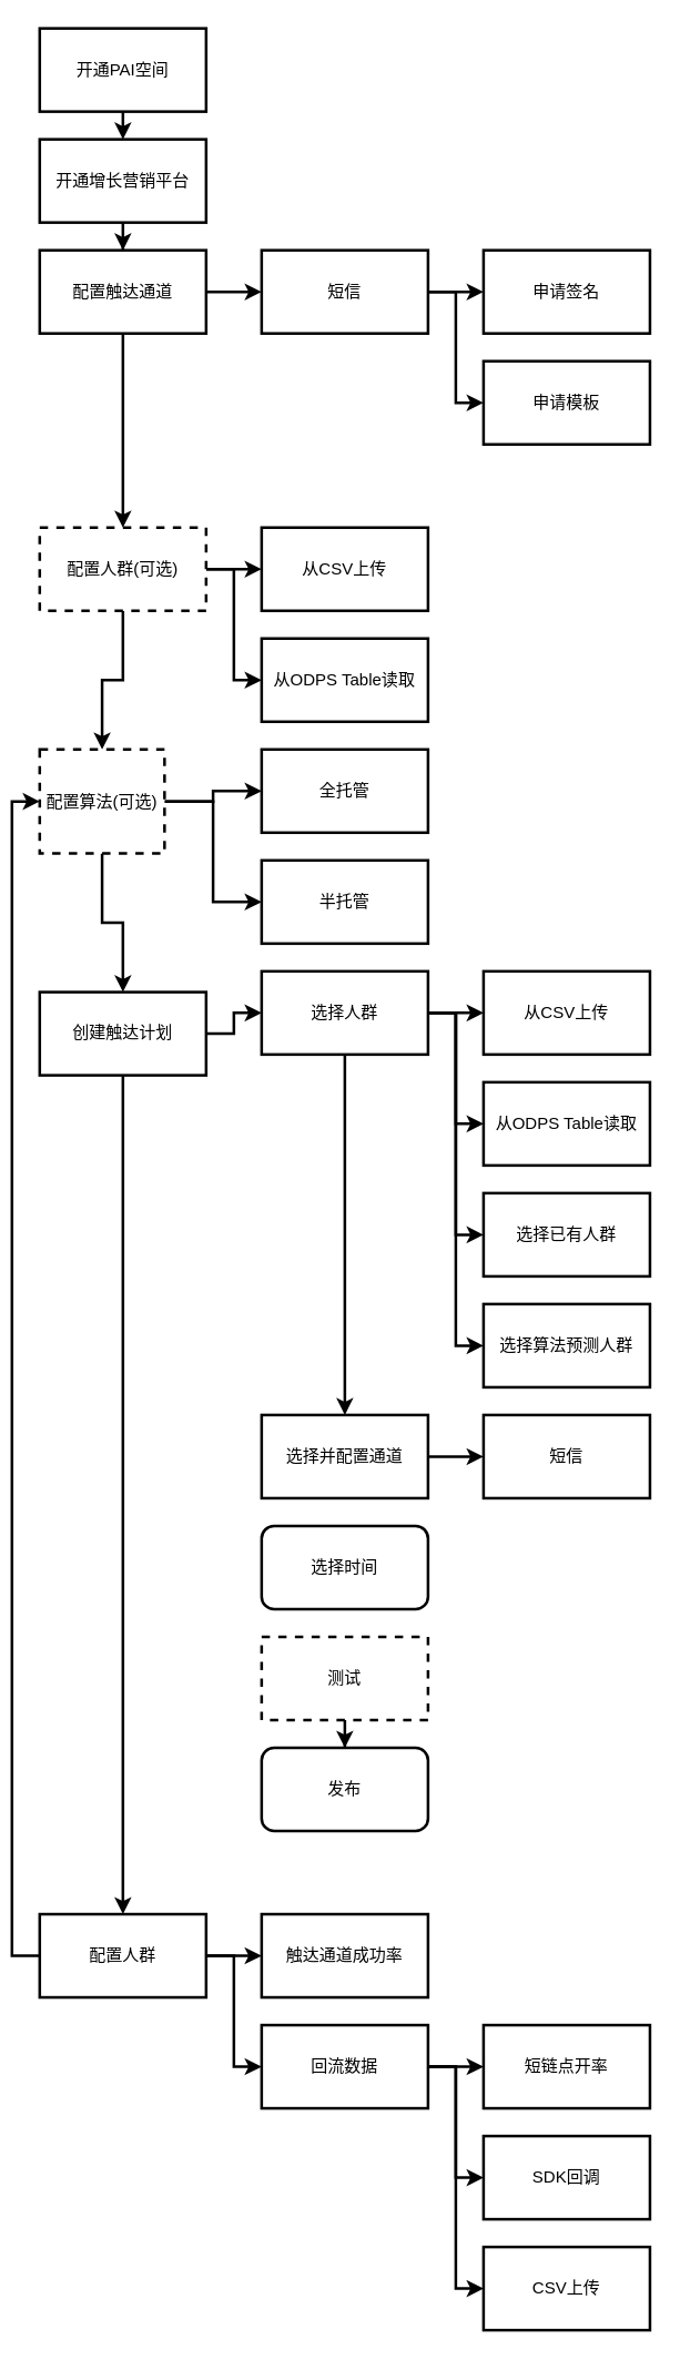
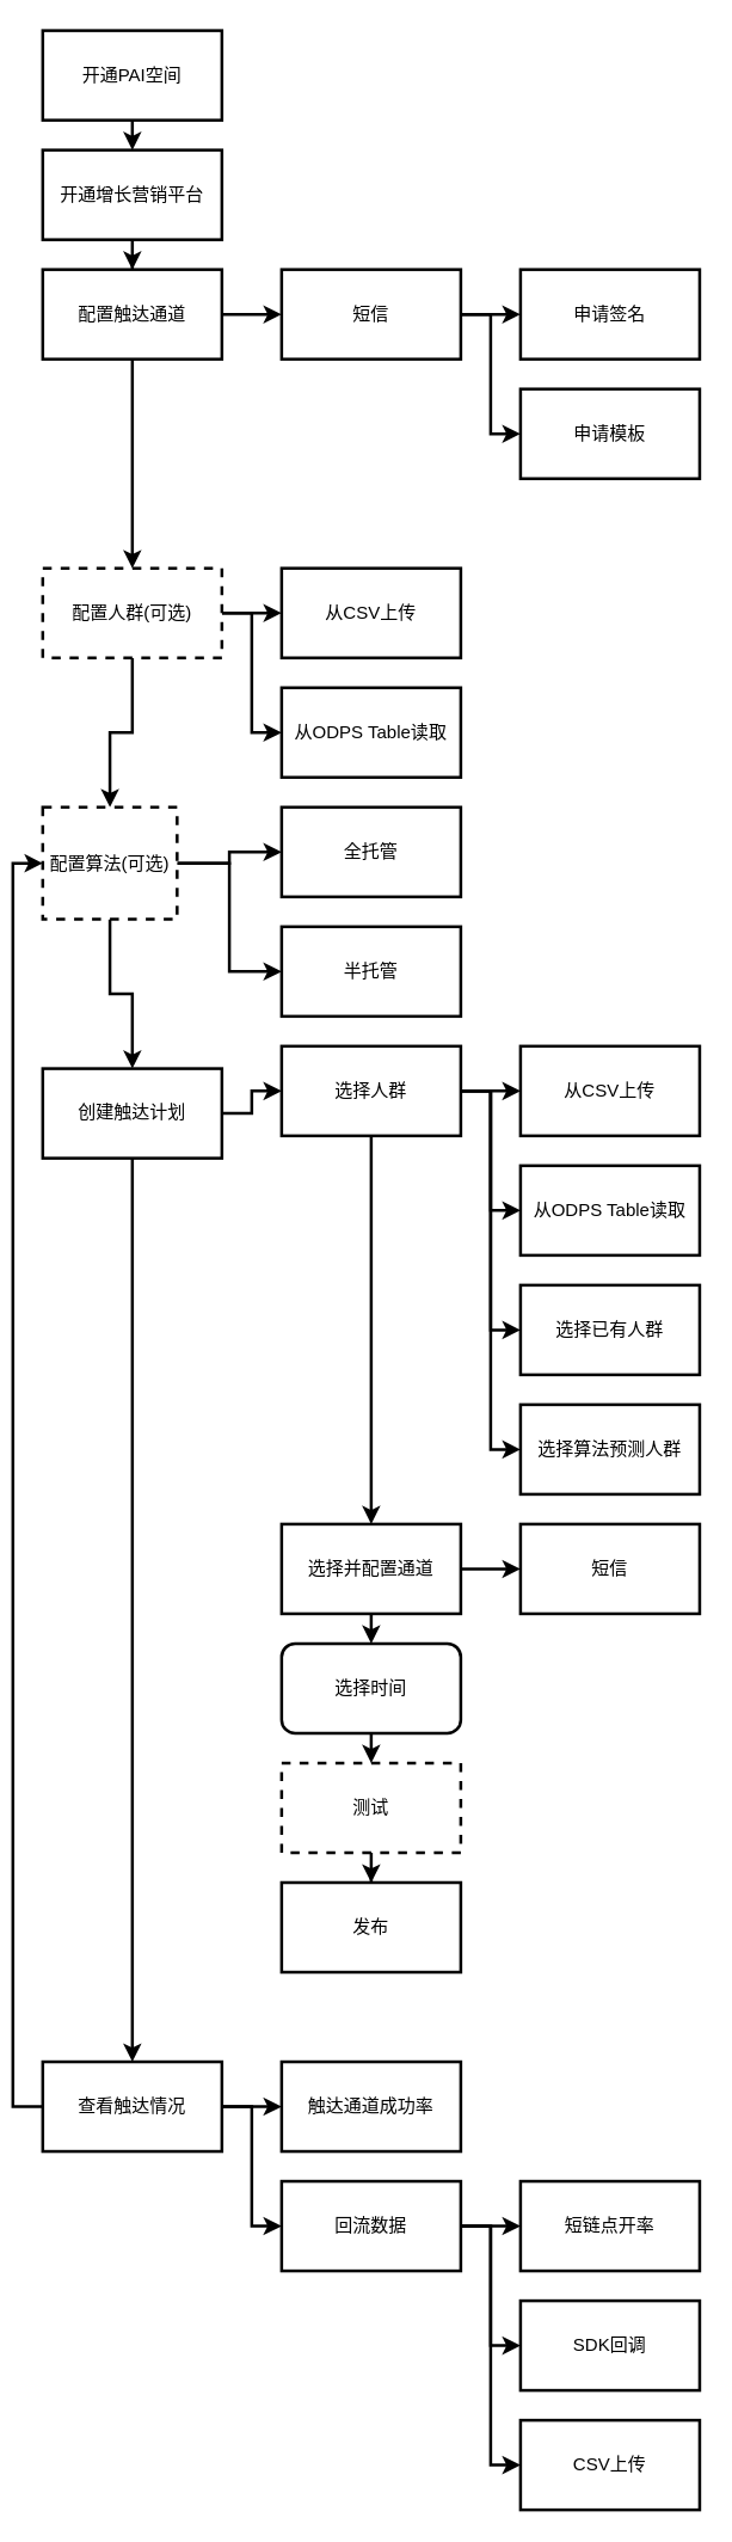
+ <mxCell id="41" style="edgeStyle=orthogonalEdgeStyle;rounded=0;orthogonalLoop=1;jettySize=auto;html=1;exitX=0.5;exitY=1;exitDx=0;exitDy=0;entryX=0.5;entryY=0;entryDx=0;entryDy=0;strokeWidth=2;" edge="1" parent="1" source="42" target="48"><mxGeometry relative="1" as="geometry" /></mxCell>
+ <mxCell id="47" style="edgeStyle=orthogonalEdgeStyle;rounded=0;orthogonalLoop=1;jettySize=auto;html=1;exitX=0.5;exitY=1;exitDx=0;exitDy=0;entryX=0.5;entryY=0;entryDx=0;entryDy=0;strokeWidth=2;" edge="1" parent="1" source="48" target="51"><mxGeometry relative="1" as="geometry" /></mxCell>
- <mxCell id="52" value="发布" style="whiteSpace=wrap;html=1;strokeWidth=2;rounded=1;" vertex="1" parent="1"><mxGeometry x="180" y="1260" width="120" height="60" as="geometry" /></mxCell>
+ <mxCell id="52" value="发布" style="rounded=0;whiteSpace=wrap;html=1;strokeWidth=2;" vertex="1" parent="1"><mxGeometry x="180" y="1260" width="120" height="60" as="geometry" /></mxCell>
- <mxCell id="39" value="配置人群" style="rounded=0;whiteSpace=wrap;html=1;strokeWidth=2;" vertex="1" parent="1"><mxGeometry x="20" y="1380" width="120" height="60" as="geometry" /></mxCell>
+ <mxCell id="39" value="查看触达情况" style="rounded=0;whiteSpace=wrap;html=1;strokeWidth=2;" vertex="1" parent="1"><mxGeometry x="20" y="1380" width="120" height="60" as="geometry" /></mxCell>
